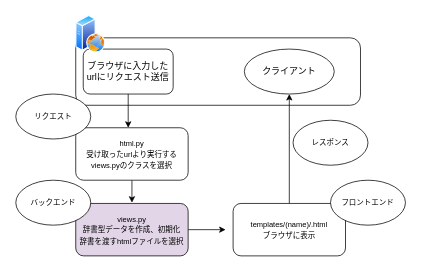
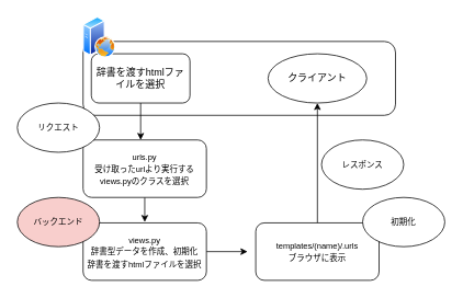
- <mxCell id="4" value="ブラウザに入力したurlにリクエスト送信" style="rounded=1;whiteSpace=wrap;html=1;" parent="1" vertex="1"><mxGeometry x="110" y="65" width="120" height="60" as="geometry" /></mxCell>
+ <mxCell id="4" value="辞書を渡すhtmlファイルを選択" style="rounded=1;whiteSpace=wrap;html=1;" parent="1" vertex="1"><mxGeometry x="110" y="65" width="120" height="60" as="geometry" /></mxCell>
- <mxCell id="14" value="レスポンス" style="ellipse;whiteSpace=wrap;html=1;fontSize=10;" parent="1" vertex="1"><mxGeometry x="390" y="160" width="100" height="60" as="geometry" /></mxCell>
+ <mxCell id="14" value="レスポンス" style="ellipse;whiteSpace=wrap;html=1;fontSize=10;" parent="1" vertex="1"><mxGeometry x="390" y="170" width="100" height="60" as="geometry" /></mxCell>
- <mxCell id="7" value="&lt;font style=&quot;font-size: 10px&quot;&gt;html.py&lt;/font&gt;&lt;br&gt;&lt;font style=&quot;font-size: 10px&quot;&gt;受け取ったurlより実行するviews.pyのクラスを選択&lt;/font&gt;" style="rounded=1;whiteSpace=wrap;html=1;" parent="1" vertex="1"><mxGeometry x="100" y="170" width="150" height="70" as="geometry" /></mxCell>
+ <mxCell id="7" value="&lt;font style=&quot;font-size: 10px&quot;&gt;urls.py&lt;/font&gt;&lt;br&gt;&lt;font style=&quot;font-size: 10px&quot;&gt;受け取ったurlより実行するviews.pyのクラスを選択&lt;/font&gt;" style="rounded=1;whiteSpace=wrap;html=1;" parent="1" vertex="1"><mxGeometry x="100" y="170" width="150" height="70" as="geometry" /></mxCell>
- <mxCell id="15" value="バックエンド" style="ellipse;whiteSpace=wrap;html=1;fontSize=10;" vertex="1" parent="1"><mxGeometry x="20" y="240" width="100" height="60" as="geometry" /></mxCell>
+ <mxCell id="15" value="バックエンド" style="ellipse;whiteSpace=wrap;html=1;fontSize=10;fillColor=#f8cecc;" vertex="1" parent="1"><mxGeometry x="20" y="240" width="100" height="60" as="geometry" /></mxCell>
- <mxCell id="16" value="フロントエンド" style="ellipse;whiteSpace=wrap;html=1;fontSize=10;" vertex="1" parent="1"><mxGeometry x="440" y="240" width="100" height="60" as="geometry" /></mxCell>
+ <mxCell id="16" value="初期化" style="ellipse;whiteSpace=wrap;html=1;fontSize=10;" vertex="1" parent="1"><mxGeometry x="440" y="240" width="100" height="60" as="geometry" /></mxCell>
- <mxCell id="9" value="&lt;font style=&quot;font-size: 10px&quot;&gt;views.py&lt;br&gt;辞書型データを作成、初期化&lt;br&gt;辞書を渡すhtmlファイルを選択&lt;br&gt;&lt;/font&gt;" style="rounded=1;whiteSpace=wrap;html=1;fillColor=#e1d5e7;" parent="1" vertex="1"><mxGeometry x="100" y="271" width="150" height="70" as="geometry" /></mxCell>
+ <mxCell id="9" value="&lt;font style=&quot;font-size: 10px&quot;&gt;views.py&lt;br&gt;辞書型データを作成、初期化&lt;br&gt;辞書を渡すhtmlファイルを選択&lt;br&gt;&lt;/font&gt;" style="rounded=1;whiteSpace=wrap;html=1;" parent="1" vertex="1"><mxGeometry x="100" y="271" width="150" height="70" as="geometry" /></mxCell>
- <mxCell id="11" value="&lt;font style=&quot;font-size: 10px&quot;&gt;templates/(name)/.html&lt;br&gt;ブラウザに表示&lt;br&gt;&lt;/font&gt;" style="rounded=1;whiteSpace=wrap;html=1;" parent="1" vertex="1"><mxGeometry x="310" y="271" width="150" height="70" as="geometry" /></mxCell>
+ <mxCell id="11" value="&lt;font style=&quot;font-size: 10px&quot;&gt;templates/(name)/.urls&lt;br&gt;ブラウザに表示&lt;br&gt;&lt;/font&gt;" style="rounded=1;whiteSpace=wrap;html=1;" parent="1" vertex="1"><mxGeometry x="310" y="271" width="150" height="70" as="geometry" /></mxCell>
